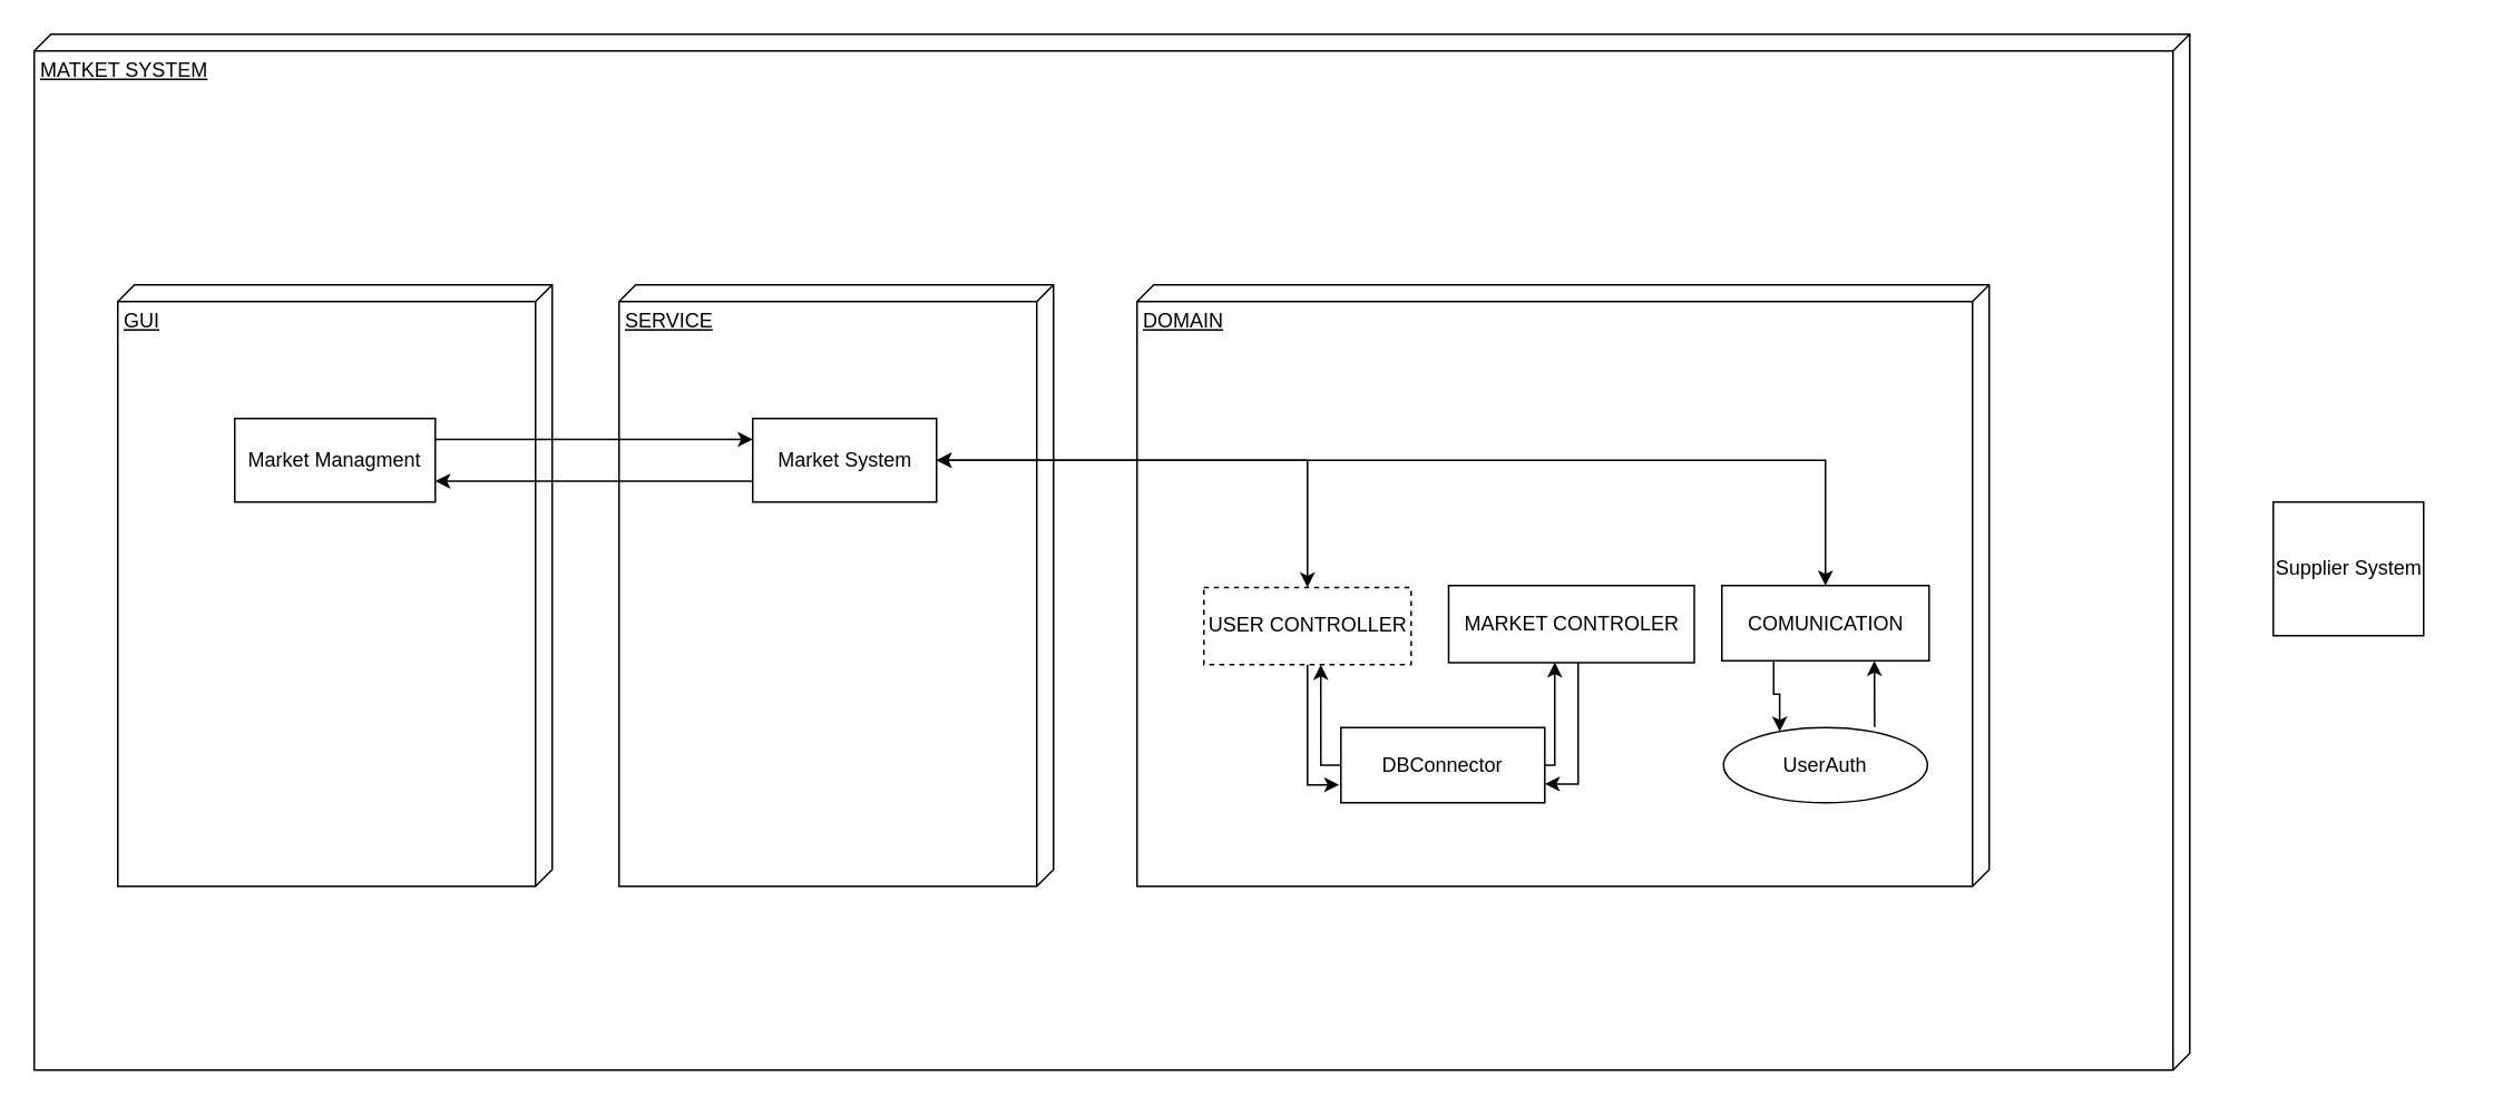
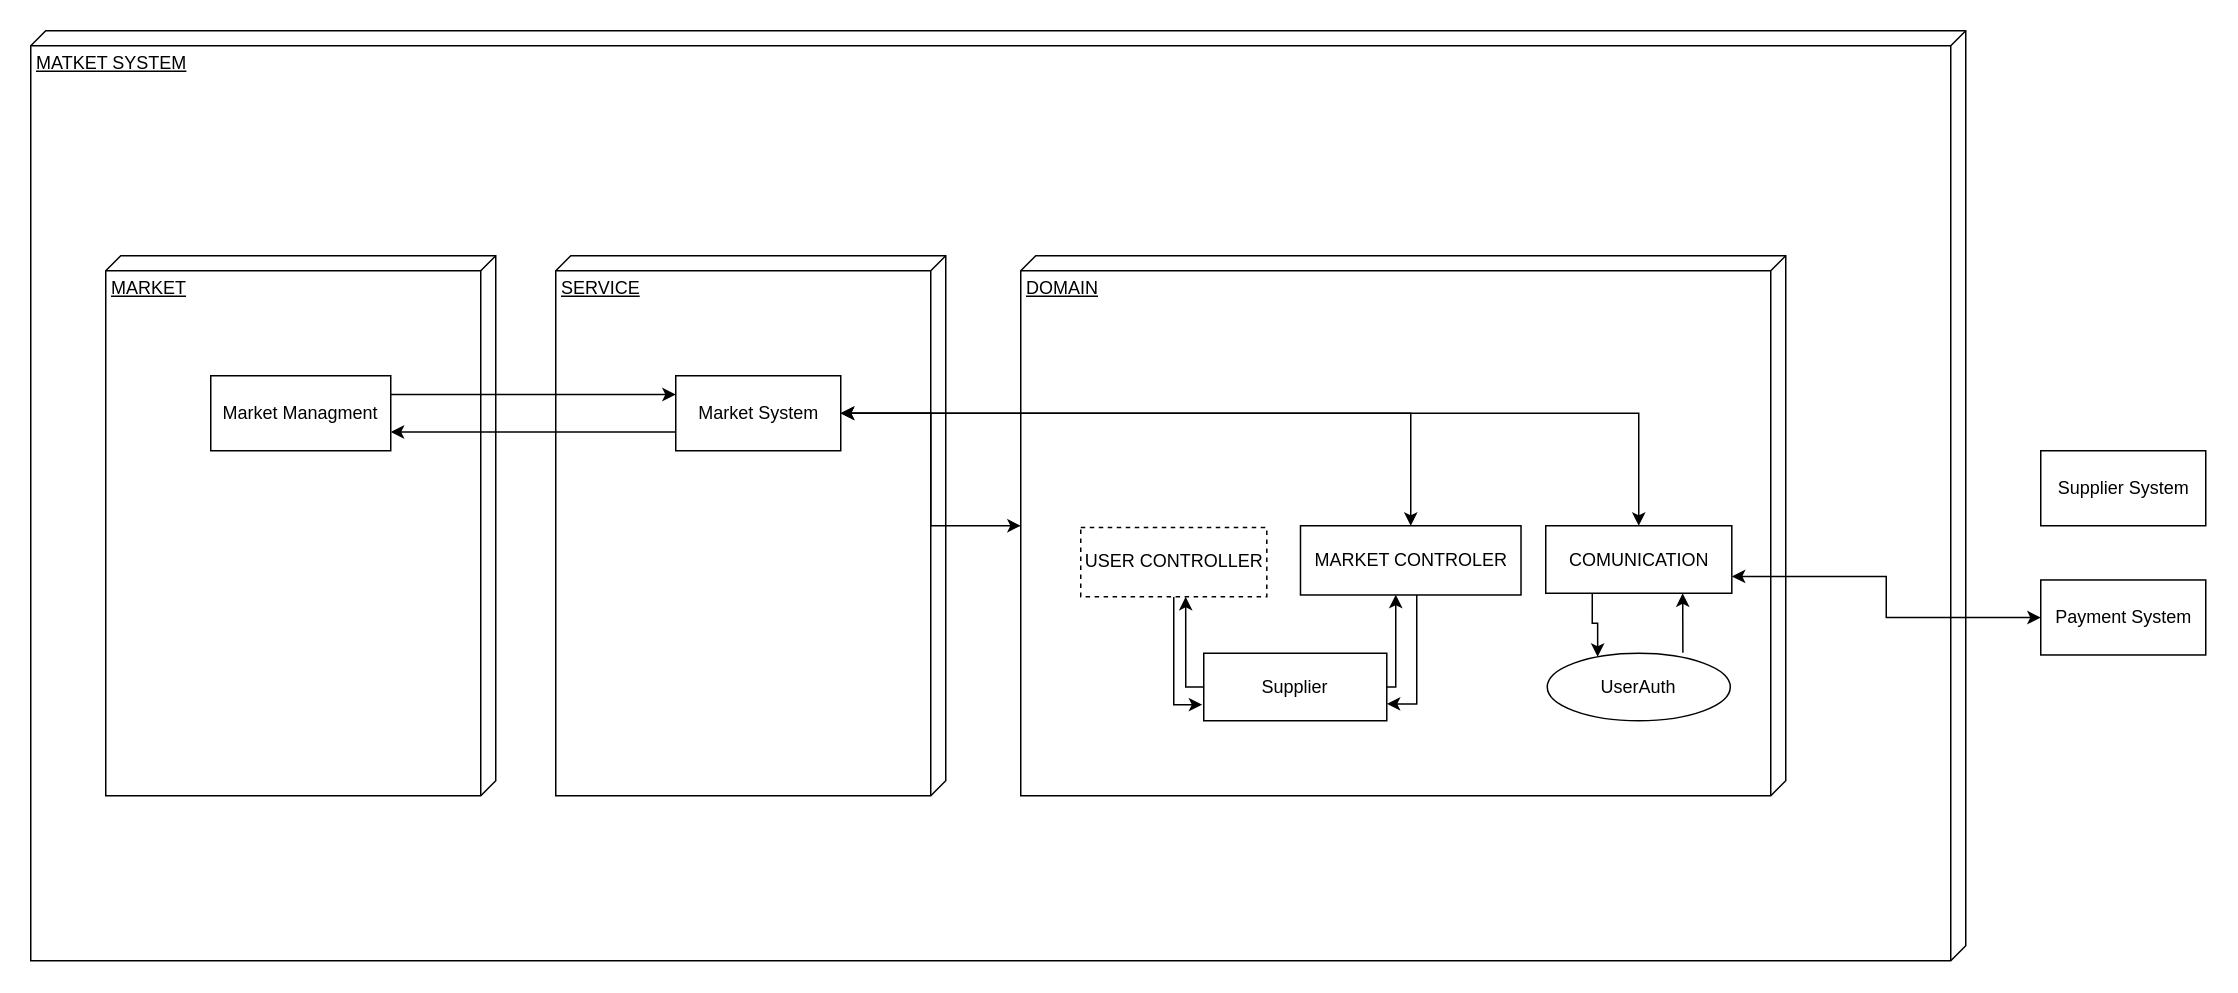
- <mxCell id="18" value="GUI" style="verticalAlign=top;align=left;spacingTop=8;spacingLeft=2;spacingRight=12;shape=cube;size=10;direction=south;fontStyle=4;html=1;" parent="1" vertex="1"><mxGeometry x="70" y="170" width="260" height="360" as="geometry" /></mxCell>
+ <mxCell id="18" value="MARKET" style="verticalAlign=top;align=left;spacingTop=8;spacingLeft=2;spacingRight=12;shape=cube;size=10;direction=south;fontStyle=4;html=1;" parent="1" vertex="1"><mxGeometry x="70" y="170" width="260" height="360" as="geometry" /></mxCell>
+ <mxCell id="8" style="edgeStyle=orthogonalEdgeStyle;rounded=0;orthogonalLoop=1;jettySize=auto;html=1;entryX=0.5;entryY=0;entryDx=0;entryDy=0;startArrow=classic;startFill=1;endArrow=classic;endFill=1;" parent="1" source="10" target="15" edge="1"><mxGeometry relative="1" as="geometry" /></mxCell>
- <mxCell id="7" style="edgeStyle=orthogonalEdgeStyle;rounded=0;orthogonalLoop=1;jettySize=auto;html=1;startArrow=classic;startFill=1;endArrow=classic;endFill=1;" parent="1" source="10" target="13" edge="1"><mxGeometry relative="1" as="geometry" /></mxCell>
+ <mxCell id="7" style="edgeStyle=orthogonalEdgeStyle;rounded=0;orthogonalLoop=1;jettySize=auto;html=1;startArrow=classic;startFill=1;endArrow=classic;endFill=1;" parent="1" source="10" target="4" edge="1"><mxGeometry relative="1" as="geometry" /></mxCell>
- <mxCell id="6" value="Supplier System" style="html=1;" parent="1" vertex="1"><mxGeometry x="1360" y="300" width="90" height="80" as="geometry" /></mxCell>
+ <mxCell id="6" value="Supplier System" style="html=1;" parent="1" vertex="1"><mxGeometry x="1360" y="300" width="110" height="50" as="geometry" /></mxCell>
+ <mxCell id="11" style="edgeStyle=orthogonalEdgeStyle;rounded=0;orthogonalLoop=1;jettySize=auto;html=1;entryX=1;entryY=0.75;entryDx=0;entryDy=0;startArrow=classic;startFill=1;endArrow=classic;endFill=1;" parent="1" source="5" target="17" edge="1"><mxGeometry relative="1" as="geometry" /></mxCell>
+ <mxCell id="5" value="Payment System" style="html=1;" parent="1" vertex="1"><mxGeometry x="1360" y="386.15" width="110" height="50" as="geometry" /></mxCell>
- <mxCell id="26" value="DBConnector" style="rounded=0;whiteSpace=wrap;html=1;" vertex="1" parent="1"><mxGeometry x="802" y="435" width="122.02" height="45" as="geometry" /></mxCell>
+ <mxCell id="26" value="Supplier" style="rounded=0;whiteSpace=wrap;html=1;" vertex="1" parent="1"><mxGeometry x="802" y="435" width="122.02" height="45" as="geometry" /></mxCell>
